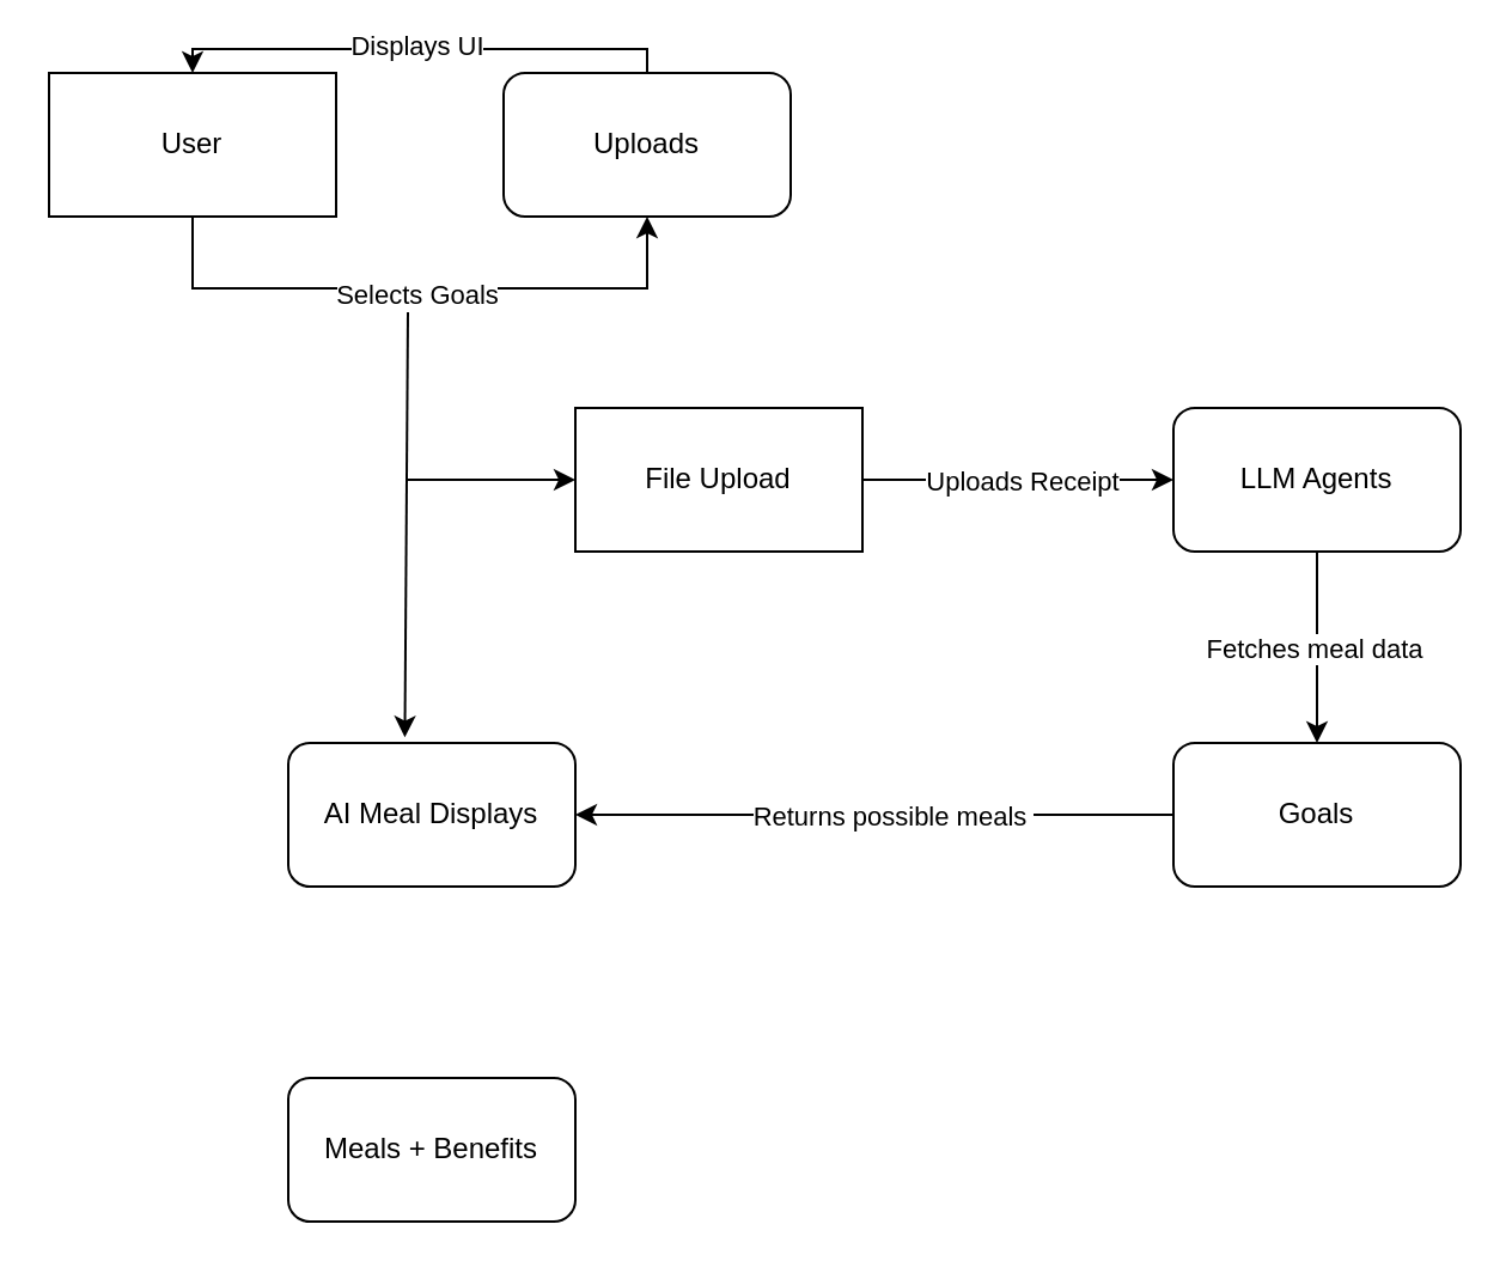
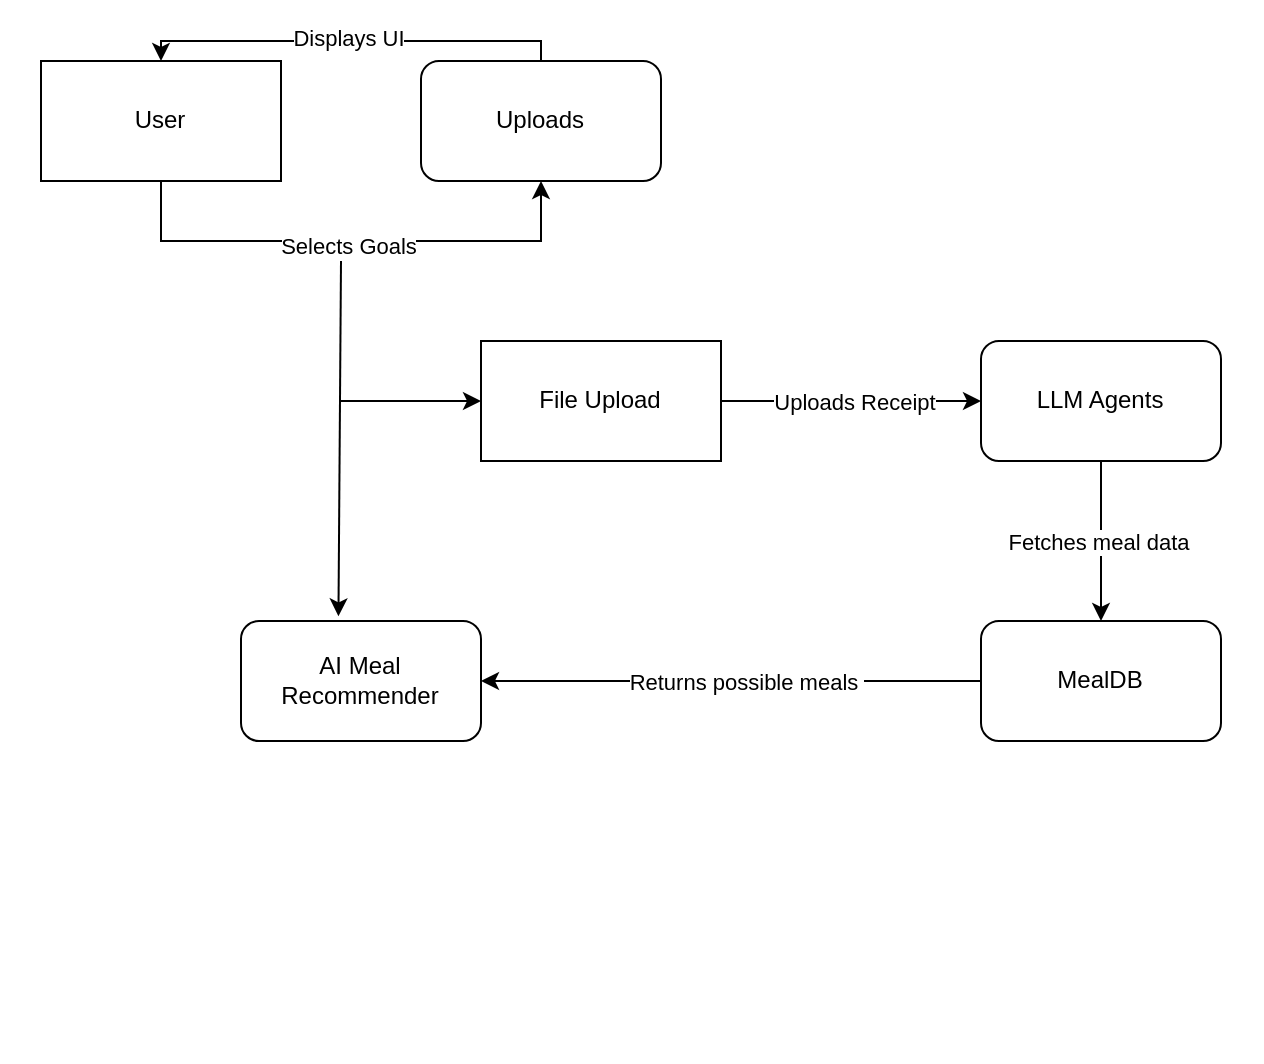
- <mxCell id="20" value="AI Meal Displays" style="rounded=1;whiteSpace=wrap;html=1;" vertex="1" parent="1"><mxGeometry x="120" y="310" width="120" height="60" as="geometry" /></mxCell>
+ <mxCell id="20" value="AI Meal Recommender" style="rounded=1;whiteSpace=wrap;html=1;" vertex="1" parent="1"><mxGeometry x="120" y="310" width="120" height="60" as="geometry" /></mxCell>
- <mxCell id="15" value="Goals" style="whiteSpace=wrap;html=1;rounded=1;" vertex="1" parent="1"><mxGeometry x="490" y="310" width="120" height="60" as="geometry" /></mxCell>
+ <mxCell id="15" value="MealDB" style="whiteSpace=wrap;html=1;rounded=1;" vertex="1" parent="1"><mxGeometry x="490" y="310" width="120" height="60" as="geometry" /></mxCell>
- <mxCell id="21" value="Meals + Benefits" style="whiteSpace=wrap;html=1;rounded=1;" vertex="1" parent="1"><mxGeometry x="120" y="450" width="120" height="60" as="geometry" /></mxCell>
